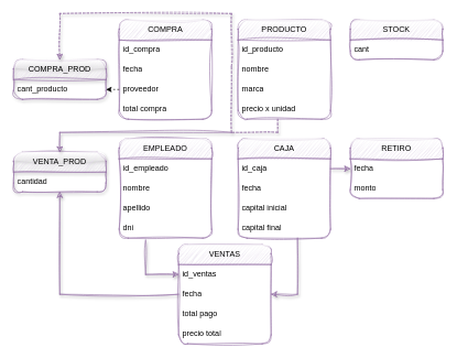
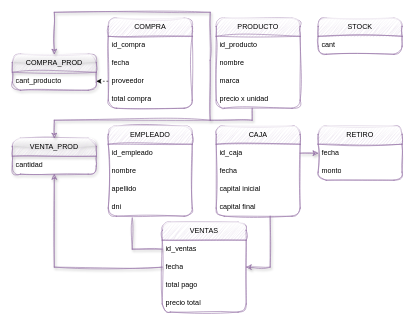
- <mxCell id="36" value="" style="endArrow=classic;html=1;rounded=0;entryX=0.5;entryY=0;entryDx=0;entryDy=0;exitX=0.429;exitY=1;exitDx=0;exitDy=0;exitPerimeter=0;sketch=1;curveFitting=1;jiggle=2;shadow=1;fillColor=#e1d5e7;strokeColor=#9673a6;dashed=1;" parent="1" source="6" target="34" edge="1"><mxGeometry width="50" height="50" relative="1" as="geometry"><mxPoint x="400" y="240" as="sourcePoint" /><mxPoint x="450" y="190" as="targetPoint" /><Array as="points"><mxPoint x="420" y="200" /><mxPoint x="350" y="200" /><mxPoint x="350" y="100" /><mxPoint x="350" y="20" /><mxPoint x="90" y="20" /></Array></mxGeometry></mxCell>
+ <mxCell id="36" value="" style="endArrow=classic;html=1;rounded=0;entryX=0.5;entryY=0;entryDx=0;entryDy=0;exitX=0.429;exitY=1;exitDx=0;exitDy=0;exitPerimeter=0;sketch=1;curveFitting=1;jiggle=2;shadow=1;fillColor=#e1d5e7;strokeColor=#9673a6;" parent="1" source="6" target="34" edge="1"><mxGeometry width="50" height="50" relative="1" as="geometry"><mxPoint x="400" y="240" as="sourcePoint" /><mxPoint x="450" y="190" as="targetPoint" /><Array as="points"><mxPoint x="420" y="200" /><mxPoint x="350" y="200" /><mxPoint x="350" y="100" /><mxPoint x="350" y="20" /><mxPoint x="90" y="20" /></Array></mxGeometry></mxCell>
- <mxCell id="33" value="" style="endArrow=classic;html=1;rounded=0;entryX=0;entryY=0.5;entryDx=0;entryDy=0;exitX=0.286;exitY=1.1;exitDx=0;exitDy=0;exitPerimeter=0;sketch=1;curveFitting=1;jiggle=2;shadow=1;fillColor=#e1d5e7;strokeColor=#9673a6;" parent="1" source="13" target="28" edge="1"><mxGeometry width="50" height="50" relative="1" as="geometry"><mxPoint x="400" y="340" as="sourcePoint" /><mxPoint x="450" y="290" as="targetPoint" /><Array as="points"><mxPoint x="220" y="415" /></Array></mxGeometry></mxCell>
+ <mxCell id="33" value="" style="endArrow=none;html=1;rounded=0;entryX=0;entryY=0.5;entryDx=0;entryDy=0;exitX=0.286;exitY=1.1;exitDx=0;exitDy=0;exitPerimeter=0;sketch=1;curveFitting=1;jiggle=2;shadow=1;fillColor=#e1d5e7;strokeColor=#9673a6;" parent="1" source="13" target="28" edge="1"><mxGeometry width="50" height="50" relative="1" as="geometry"><mxPoint x="400" y="340" as="sourcePoint" /><mxPoint x="450" y="290" as="targetPoint" /><Array as="points"><mxPoint x="220" y="415" /></Array></mxGeometry></mxCell>
